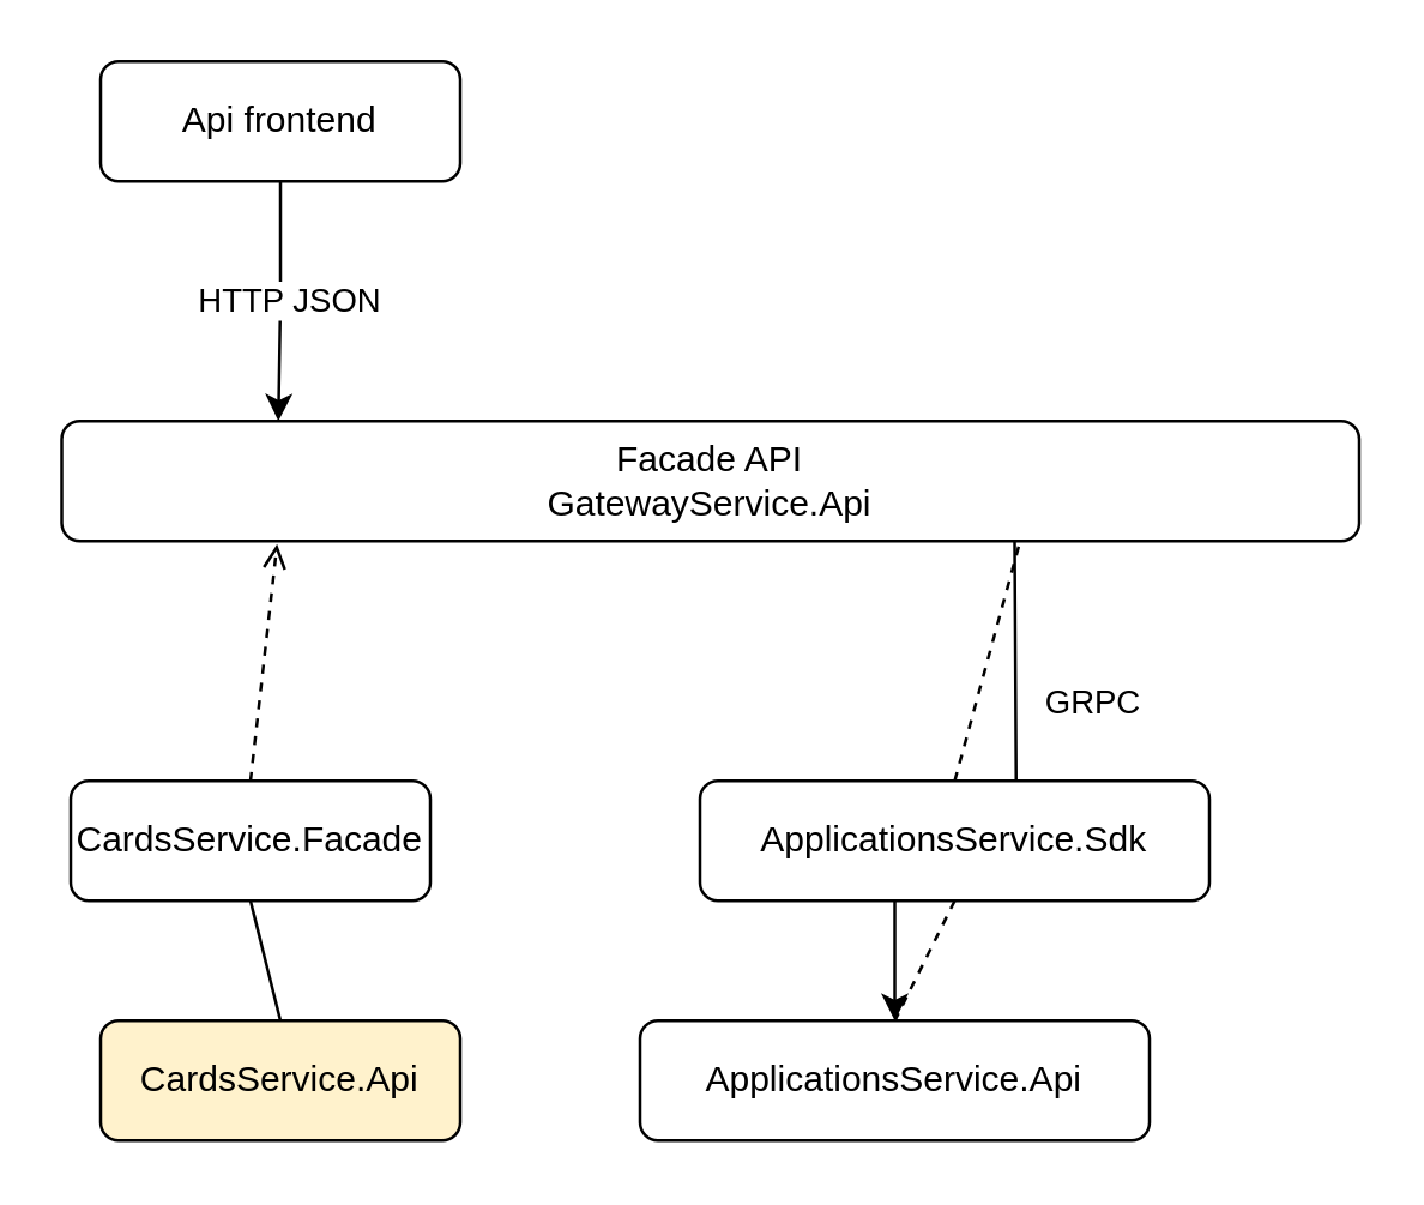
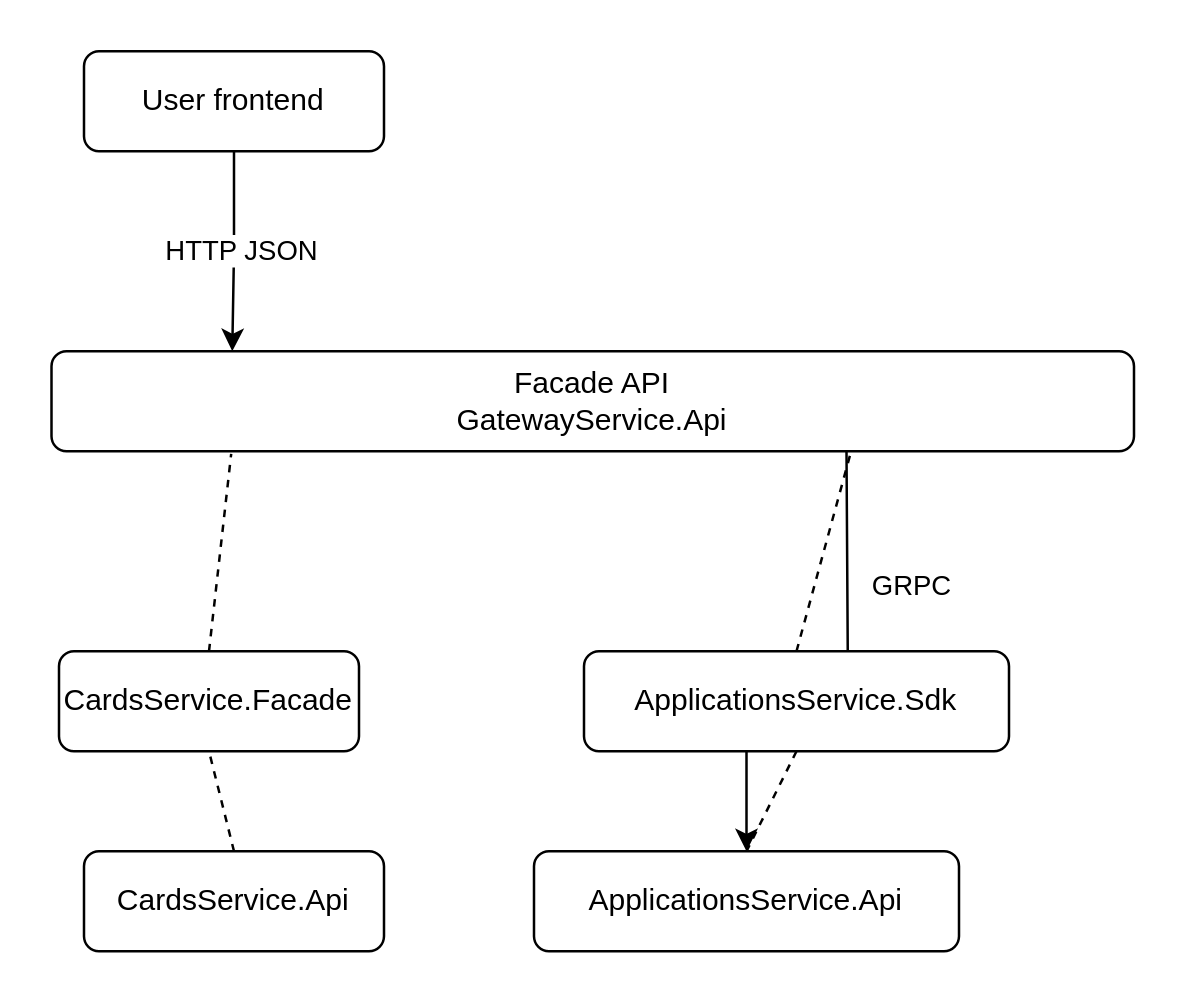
- <mxCell id="7" value="Api frontend" style="rounded=1;whiteSpace=wrap;html=1;" vertex="1" parent="1"><mxGeometry x="33" y="20" width="120" height="40" as="geometry" /></mxCell>
+ <mxCell id="7" value="User frontend" style="rounded=1;whiteSpace=wrap;html=1;" vertex="1" parent="1"><mxGeometry x="33" y="20" width="120" height="40" as="geometry" /></mxCell>
- <mxCell id="11" value="" style="endArrow=open;dashed=1;html=1;rounded=0;exitX=0.5;exitY=0;exitDx=0;exitDy=0;entryX=0.166;entryY=1.026;entryDx=0;entryDy=0;entryPerimeter=0;" edge="1" parent="1" source="10" target="4"><mxGeometry width="50" height="50" relative="1" as="geometry"><mxPoint x="193" y="260" as="sourcePoint" /><mxPoint x="243" y="210" as="targetPoint" /></mxGeometry></mxCell>
+ <mxCell id="11" value="" style="endArrow=none;dashed=1;html=1;rounded=0;exitX=0.5;exitY=0;exitDx=0;exitDy=0;entryX=0.166;entryY=1.026;entryDx=0;entryDy=0;entryPerimeter=0;" edge="1" parent="1" source="10" target="4"><mxGeometry width="50" height="50" relative="1" as="geometry"><mxPoint x="193" y="260" as="sourcePoint" /><mxPoint x="243" y="210" as="targetPoint" /></mxGeometry></mxCell>
- <mxCell id="12" value="" style="endArrow=none;dashed=0;html=1;rounded=0;entryX=0.5;entryY=1;entryDx=0;entryDy=0;exitX=0.5;exitY=0;exitDx=0;exitDy=0;" edge="1" parent="1" source="5" target="10"><mxGeometry width="50" height="50" relative="1" as="geometry"><mxPoint x="193" y="260" as="sourcePoint" /><mxPoint x="243" y="210" as="targetPoint" /></mxGeometry></mxCell>
+ <mxCell id="12" value="" style="endArrow=none;dashed=1;html=1;rounded=0;entryX=0.5;entryY=1;entryDx=0;entryDy=0;exitX=0.5;exitY=0;exitDx=0;exitDy=0;" edge="1" parent="1" source="5" target="10"><mxGeometry width="50" height="50" relative="1" as="geometry"><mxPoint x="193" y="260" as="sourcePoint" /><mxPoint x="243" y="210" as="targetPoint" /></mxGeometry></mxCell>
- <mxCell id="5" value="CardsService.Api" style="rounded=1;whiteSpace=wrap;html=1;fillColor=#fff2cc;" vertex="1" parent="1"><mxGeometry x="33" y="340" width="120" height="40" as="geometry" /></mxCell>
+ <mxCell id="5" value="CardsService.Api" style="rounded=1;whiteSpace=wrap;html=1;" vertex="1" parent="1"><mxGeometry x="33" y="340" width="120" height="40" as="geometry" /></mxCell>
